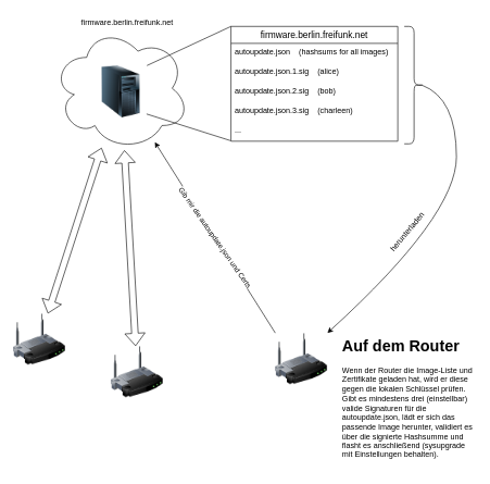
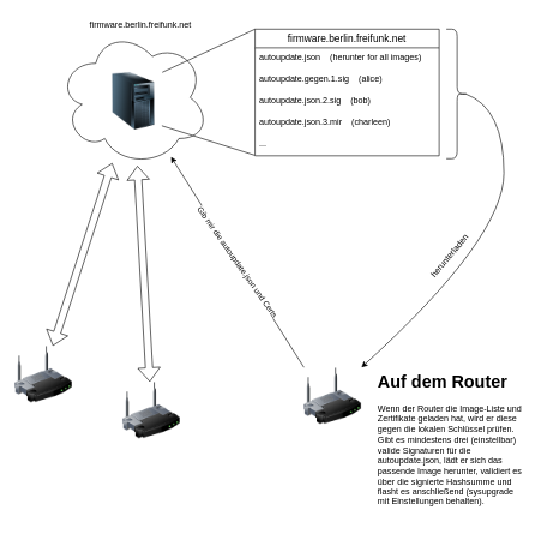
- <mxCell id="9" value="autoupdate.json    (hashsums for all images)" style="text;strokeColor=none;fillColor=none;spacingLeft=4;spacingRight=4;overflow=hidden;rotatable=0;points=[[0,0.5],[1,0.5]];portConstraint=eastwest;fontSize=12;" parent="8" vertex="1"><mxGeometry y="26" width="256" height="30" as="geometry" /></mxCell>
+ <mxCell id="9" value="autoupdate.json    (herunter for all images)" style="text;strokeColor=none;fillColor=none;spacingLeft=4;spacingRight=4;overflow=hidden;rotatable=0;points=[[0,0.5],[1,0.5]];portConstraint=eastwest;fontSize=12;" parent="8" vertex="1"><mxGeometry y="26" width="256" height="30" as="geometry" /></mxCell>
- <mxCell id="10" value="autoupdate.json.1.sig    (alice)" style="text;strokeColor=none;fillColor=none;spacingLeft=4;spacingRight=4;overflow=hidden;rotatable=0;points=[[0,0.5],[1,0.5]];portConstraint=eastwest;fontSize=12;" parent="8" vertex="1"><mxGeometry y="56" width="256" height="30" as="geometry" /></mxCell>
+ <mxCell id="10" value="autoupdate.gegen.1.sig    (alice)" style="text;strokeColor=none;fillColor=none;spacingLeft=4;spacingRight=4;overflow=hidden;rotatable=0;points=[[0,0.5],[1,0.5]];portConstraint=eastwest;fontSize=12;" parent="8" vertex="1"><mxGeometry y="56" width="256" height="30" as="geometry" /></mxCell>
- <mxCell id="12" value="autoupdate.json.3.sig    (charleen)" style="text;strokeColor=none;fillColor=none;spacingLeft=4;spacingRight=4;overflow=hidden;rotatable=0;points=[[0,0.5],[1,0.5]];portConstraint=eastwest;fontSize=12;" parent="8" vertex="1"><mxGeometry y="116" width="256" height="30" as="geometry" /></mxCell>
+ <mxCell id="12" value="autoupdate.json.3.mir    (charleen)" style="text;strokeColor=none;fillColor=none;spacingLeft=4;spacingRight=4;overflow=hidden;rotatable=0;points=[[0,0.5],[1,0.5]];portConstraint=eastwest;fontSize=12;" parent="8" vertex="1"><mxGeometry y="116" width="256" height="30" as="geometry" /></mxCell>
